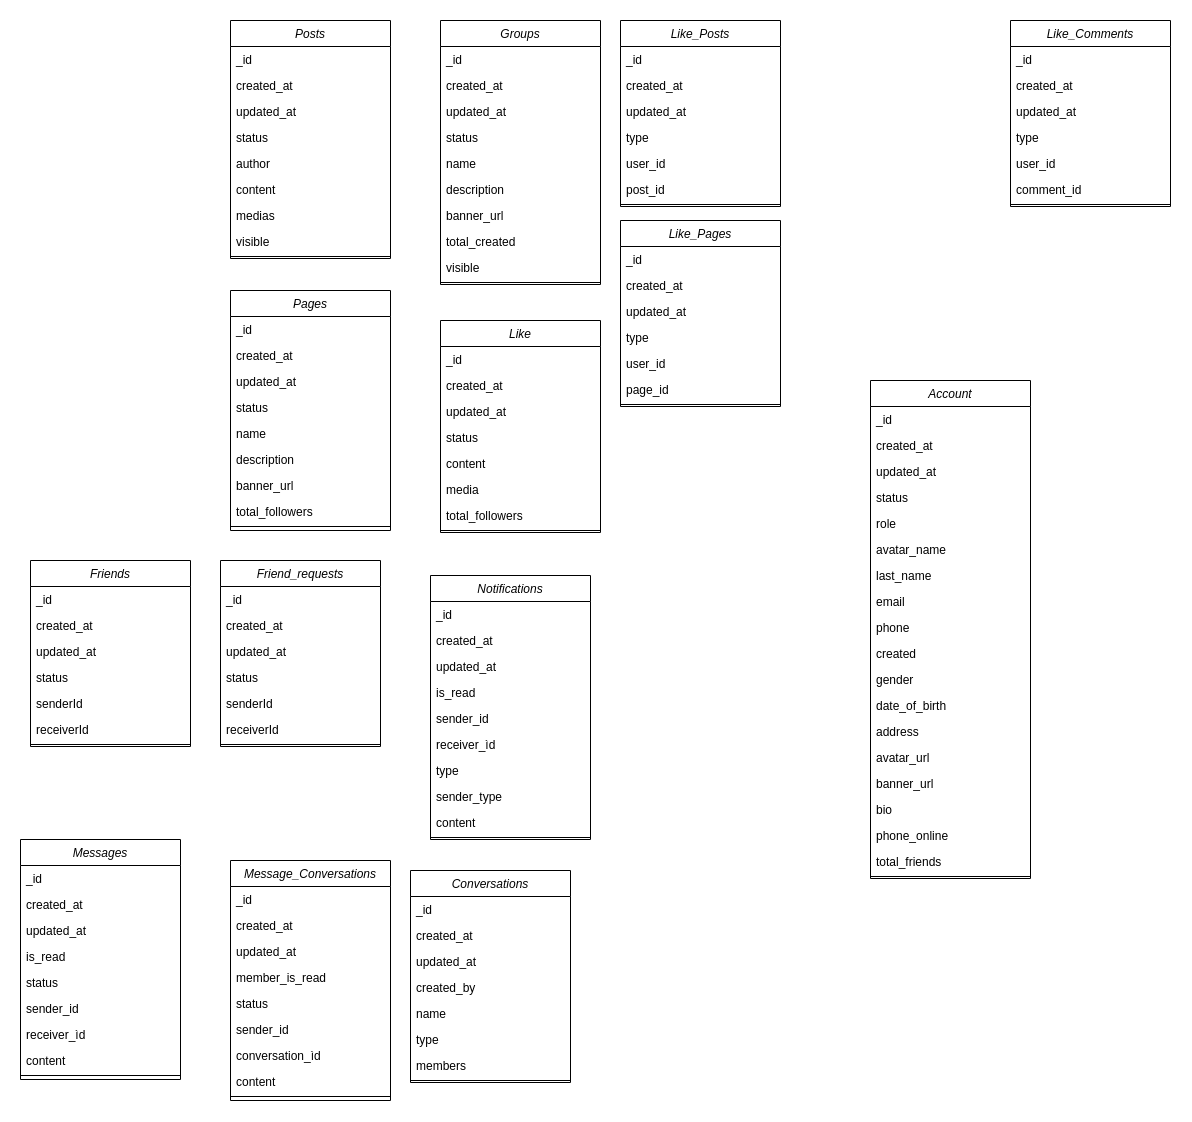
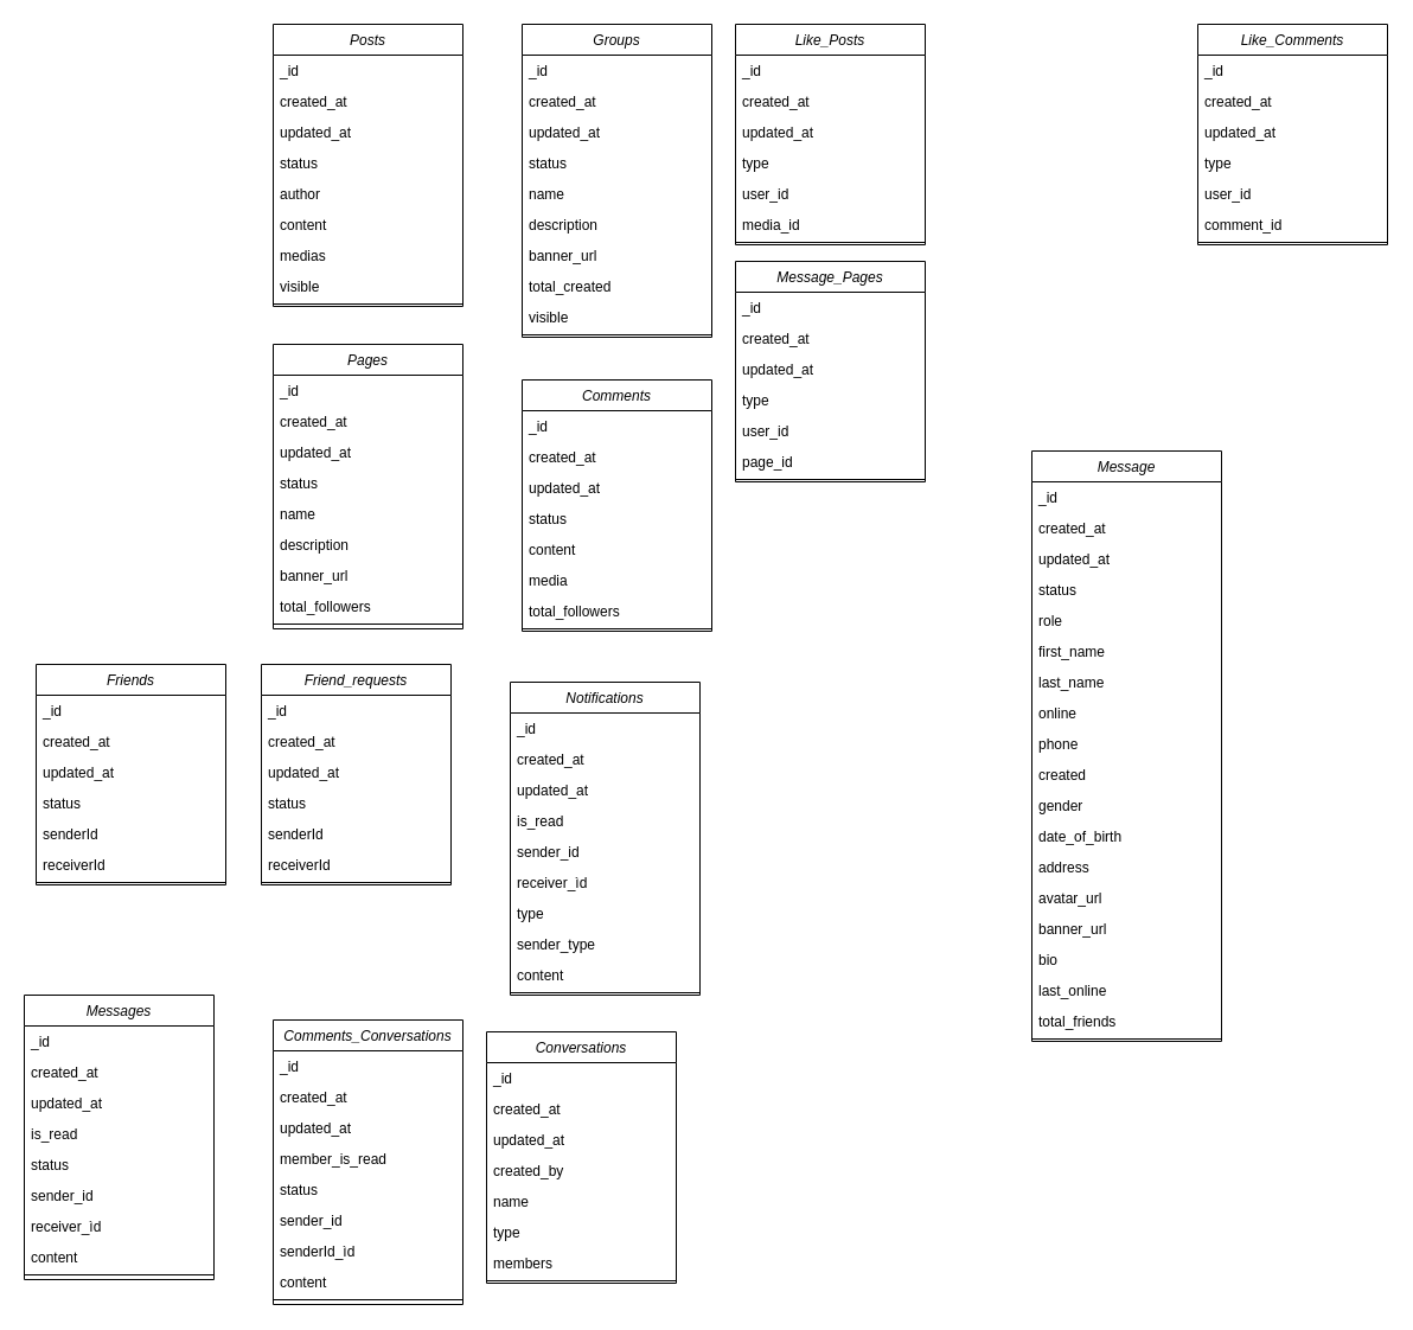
- <mxCell id="68" value="post_id" style="text;align=left;verticalAlign=top;spacingLeft=4;spacingRight=4;overflow=hidden;rotatable=0;points=[[0,0.5],[1,0.5]];portConstraint=eastwest;rounded=0;shadow=0;html=0;" parent="62" vertex="1"><mxGeometry y="156" width="160" height="26" as="geometry" /></mxCell>
+ <mxCell id="68" value="media_id" style="text;align=left;verticalAlign=top;spacingLeft=4;spacingRight=4;overflow=hidden;rotatable=0;points=[[0,0.5],[1,0.5]];portConstraint=eastwest;rounded=0;shadow=0;html=0;" parent="62" vertex="1"><mxGeometry y="156" width="160" height="26" as="geometry" /></mxCell>
- <mxCell id="70" value="Like_Pages" style="swimlane;fontStyle=2;align=center;verticalAlign=top;childLayout=stackLayout;horizontal=1;startSize=26;horizontalStack=0;resizeParent=1;resizeLast=0;collapsible=1;marginBottom=0;rounded=0;shadow=0;strokeWidth=1;" parent="1" vertex="1"><mxGeometry x="620" y="220" width="160" height="186" as="geometry"><mxRectangle x="230" y="140" width="160" height="26" as="alternateBounds" /></mxGeometry></mxCell>
+ <mxCell id="70" value="Message_Pages" style="swimlane;fontStyle=2;align=center;verticalAlign=top;childLayout=stackLayout;horizontal=1;startSize=26;horizontalStack=0;resizeParent=1;resizeLast=0;collapsible=1;marginBottom=0;rounded=0;shadow=0;strokeWidth=1;" parent="1" vertex="1"><mxGeometry x="620" y="220" width="160" height="186" as="geometry"><mxRectangle x="230" y="140" width="160" height="26" as="alternateBounds" /></mxGeometry></mxCell>
- <mxCell id="53" value="Like" style="swimlane;fontStyle=2;align=center;verticalAlign=top;childLayout=stackLayout;horizontal=1;startSize=26;horizontalStack=0;resizeParent=1;resizeLast=0;collapsible=1;marginBottom=0;rounded=0;shadow=0;strokeWidth=1;" parent="1" vertex="1"><mxGeometry x="440" y="320" width="160" height="212" as="geometry"><mxRectangle x="230" y="140" width="160" height="26" as="alternateBounds" /></mxGeometry></mxCell>
+ <mxCell id="53" value="Comments" style="swimlane;fontStyle=2;align=center;verticalAlign=top;childLayout=stackLayout;horizontal=1;startSize=26;horizontalStack=0;resizeParent=1;resizeLast=0;collapsible=1;marginBottom=0;rounded=0;shadow=0;strokeWidth=1;" parent="1" vertex="1"><mxGeometry x="440" y="320" width="160" height="212" as="geometry"><mxRectangle x="230" y="140" width="160" height="26" as="alternateBounds" /></mxGeometry></mxCell>
- <mxCell id="2" value="Account" style="swimlane;fontStyle=2;align=center;verticalAlign=top;childLayout=stackLayout;horizontal=1;startSize=26;horizontalStack=0;resizeParent=1;resizeLast=0;collapsible=1;marginBottom=0;rounded=0;shadow=0;strokeWidth=1;" parent="1" vertex="1"><mxGeometry x="870" y="380" width="160" height="498" as="geometry"><mxRectangle x="230" y="140" width="160" height="26" as="alternateBounds" /></mxGeometry></mxCell>
+ <mxCell id="2" value="Message" style="swimlane;fontStyle=2;align=center;verticalAlign=top;childLayout=stackLayout;horizontal=1;startSize=26;horizontalStack=0;resizeParent=1;resizeLast=0;collapsible=1;marginBottom=0;rounded=0;shadow=0;strokeWidth=1;" parent="1" vertex="1"><mxGeometry x="870" y="380" width="160" height="498" as="geometry"><mxRectangle x="230" y="140" width="160" height="26" as="alternateBounds" /></mxGeometry></mxCell>
- <mxCell id="8" value="avatar_name" style="text;align=left;verticalAlign=top;spacingLeft=4;spacingRight=4;overflow=hidden;rotatable=0;points=[[0,0.5],[1,0.5]];portConstraint=eastwest;" parent="2" vertex="1"><mxGeometry y="156" width="160" height="26" as="geometry" /></mxCell>
+ <mxCell id="8" value="first_name" style="text;align=left;verticalAlign=top;spacingLeft=4;spacingRight=4;overflow=hidden;rotatable=0;points=[[0,0.5],[1,0.5]];portConstraint=eastwest;" parent="2" vertex="1"><mxGeometry y="156" width="160" height="26" as="geometry" /></mxCell>
- <mxCell id="10" value="email" style="text;align=left;verticalAlign=top;spacingLeft=4;spacingRight=4;overflow=hidden;rotatable=0;points=[[0,0.5],[1,0.5]];portConstraint=eastwest;rounded=0;shadow=0;html=0;" parent="2" vertex="1"><mxGeometry y="208" width="160" height="26" as="geometry" /></mxCell>
+ <mxCell id="10" value="online" style="text;align=left;verticalAlign=top;spacingLeft=4;spacingRight=4;overflow=hidden;rotatable=0;points=[[0,0.5],[1,0.5]];portConstraint=eastwest;rounded=0;shadow=0;html=0;" parent="2" vertex="1"><mxGeometry y="208" width="160" height="26" as="geometry" /></mxCell>
- <mxCell id="19" value="phone_online" style="text;align=left;verticalAlign=top;spacingLeft=4;spacingRight=4;overflow=hidden;rotatable=0;points=[[0,0.5],[1,0.5]];portConstraint=eastwest;rounded=0;shadow=0;html=0;" parent="2" vertex="1"><mxGeometry y="442" width="160" height="26" as="geometry" /></mxCell>
+ <mxCell id="19" value="last_online" style="text;align=left;verticalAlign=top;spacingLeft=4;spacingRight=4;overflow=hidden;rotatable=0;points=[[0,0.5],[1,0.5]];portConstraint=eastwest;rounded=0;shadow=0;html=0;" parent="2" vertex="1"><mxGeometry y="442" width="160" height="26" as="geometry" /></mxCell>
- <mxCell id="132" value="Message_Conversations" style="swimlane;fontStyle=2;align=center;verticalAlign=top;childLayout=stackLayout;horizontal=1;startSize=26;horizontalStack=0;resizeParent=1;resizeLast=0;collapsible=1;marginBottom=0;rounded=0;shadow=0;strokeWidth=1;" parent="1" vertex="1"><mxGeometry x="230" y="860" width="160" height="240" as="geometry"><mxRectangle x="230" y="140" width="160" height="26" as="alternateBounds" /></mxGeometry></mxCell>
+ <mxCell id="132" value="Comments_Conversations" style="swimlane;fontStyle=2;align=center;verticalAlign=top;childLayout=stackLayout;horizontal=1;startSize=26;horizontalStack=0;resizeParent=1;resizeLast=0;collapsible=1;marginBottom=0;rounded=0;shadow=0;strokeWidth=1;" parent="1" vertex="1"><mxGeometry x="230" y="860" width="160" height="240" as="geometry"><mxRectangle x="230" y="140" width="160" height="26" as="alternateBounds" /></mxGeometry></mxCell>
- <mxCell id="139" value="conversation_ìd" style="text;align=left;verticalAlign=top;spacingLeft=4;spacingRight=4;overflow=hidden;rotatable=0;points=[[0,0.5],[1,0.5]];portConstraint=eastwest;" parent="132" vertex="1"><mxGeometry y="182" width="160" height="26" as="geometry" /></mxCell>
+ <mxCell id="139" value="senderId_ìd" style="text;align=left;verticalAlign=top;spacingLeft=4;spacingRight=4;overflow=hidden;rotatable=0;points=[[0,0.5],[1,0.5]];portConstraint=eastwest;" parent="132" vertex="1"><mxGeometry y="182" width="160" height="26" as="geometry" /></mxCell>
